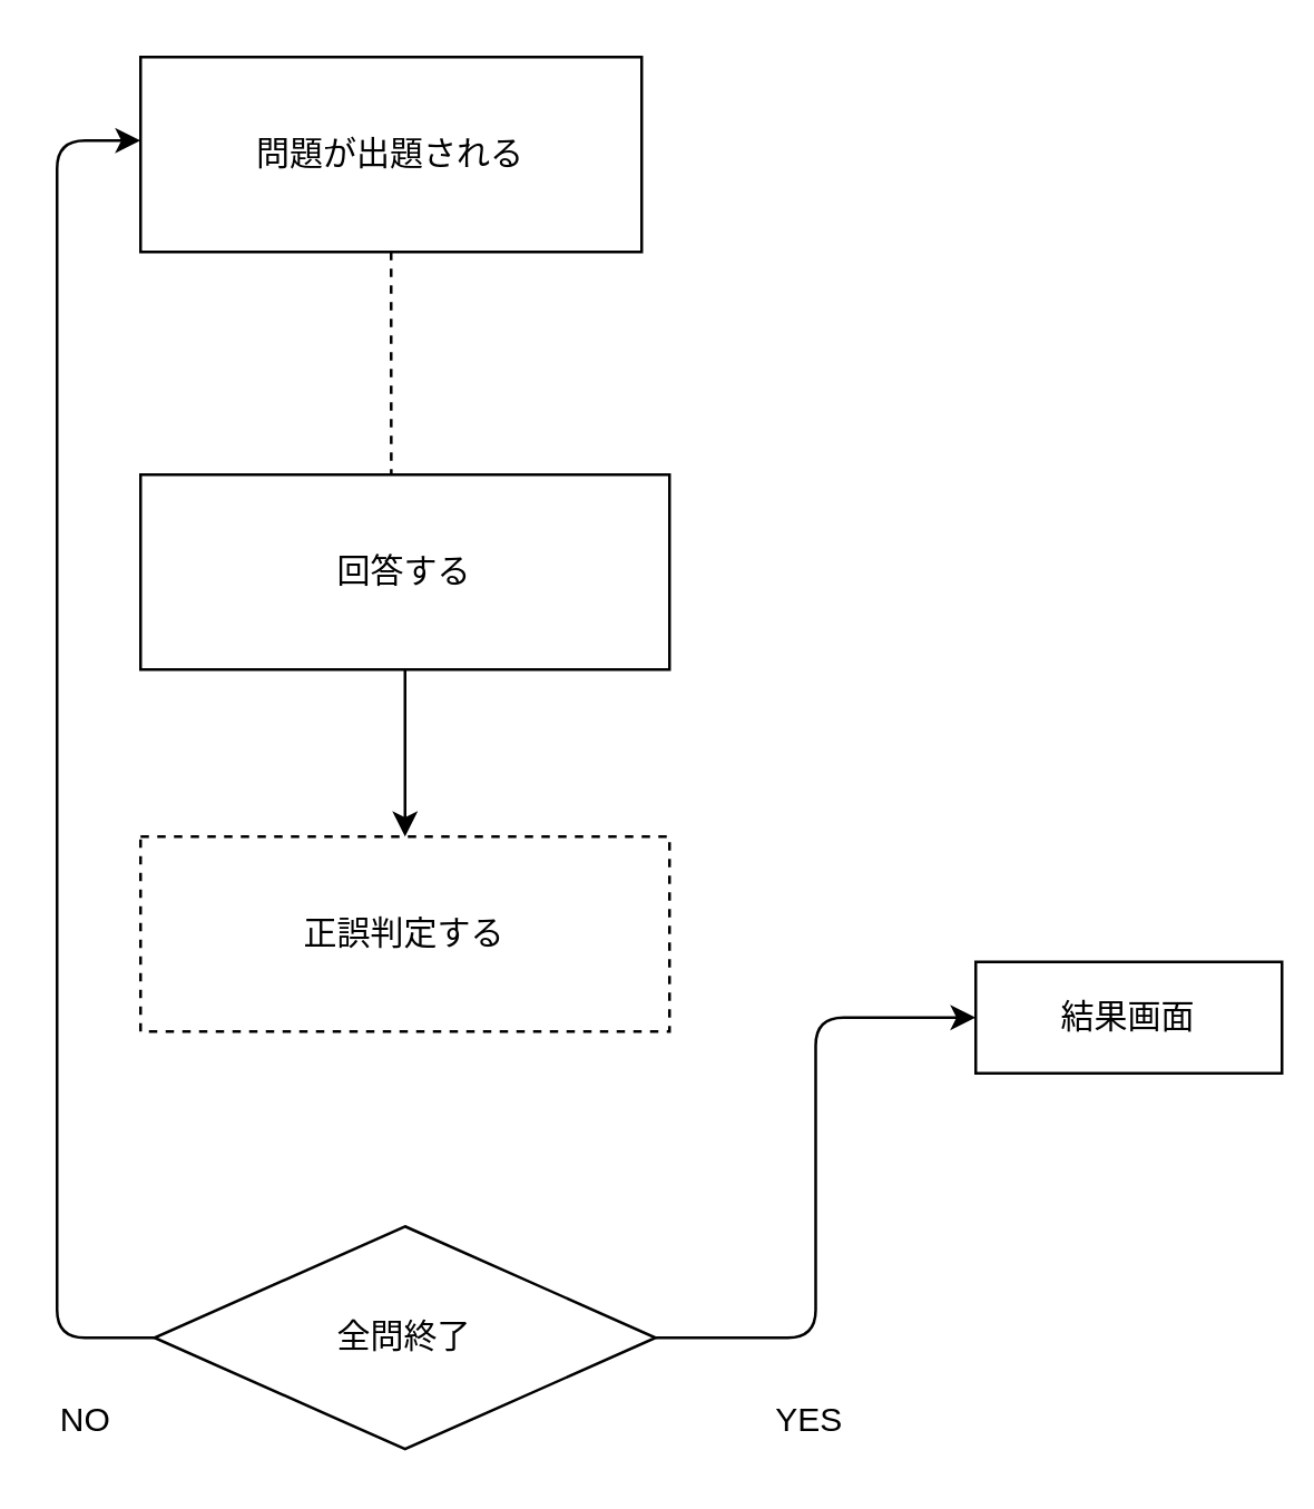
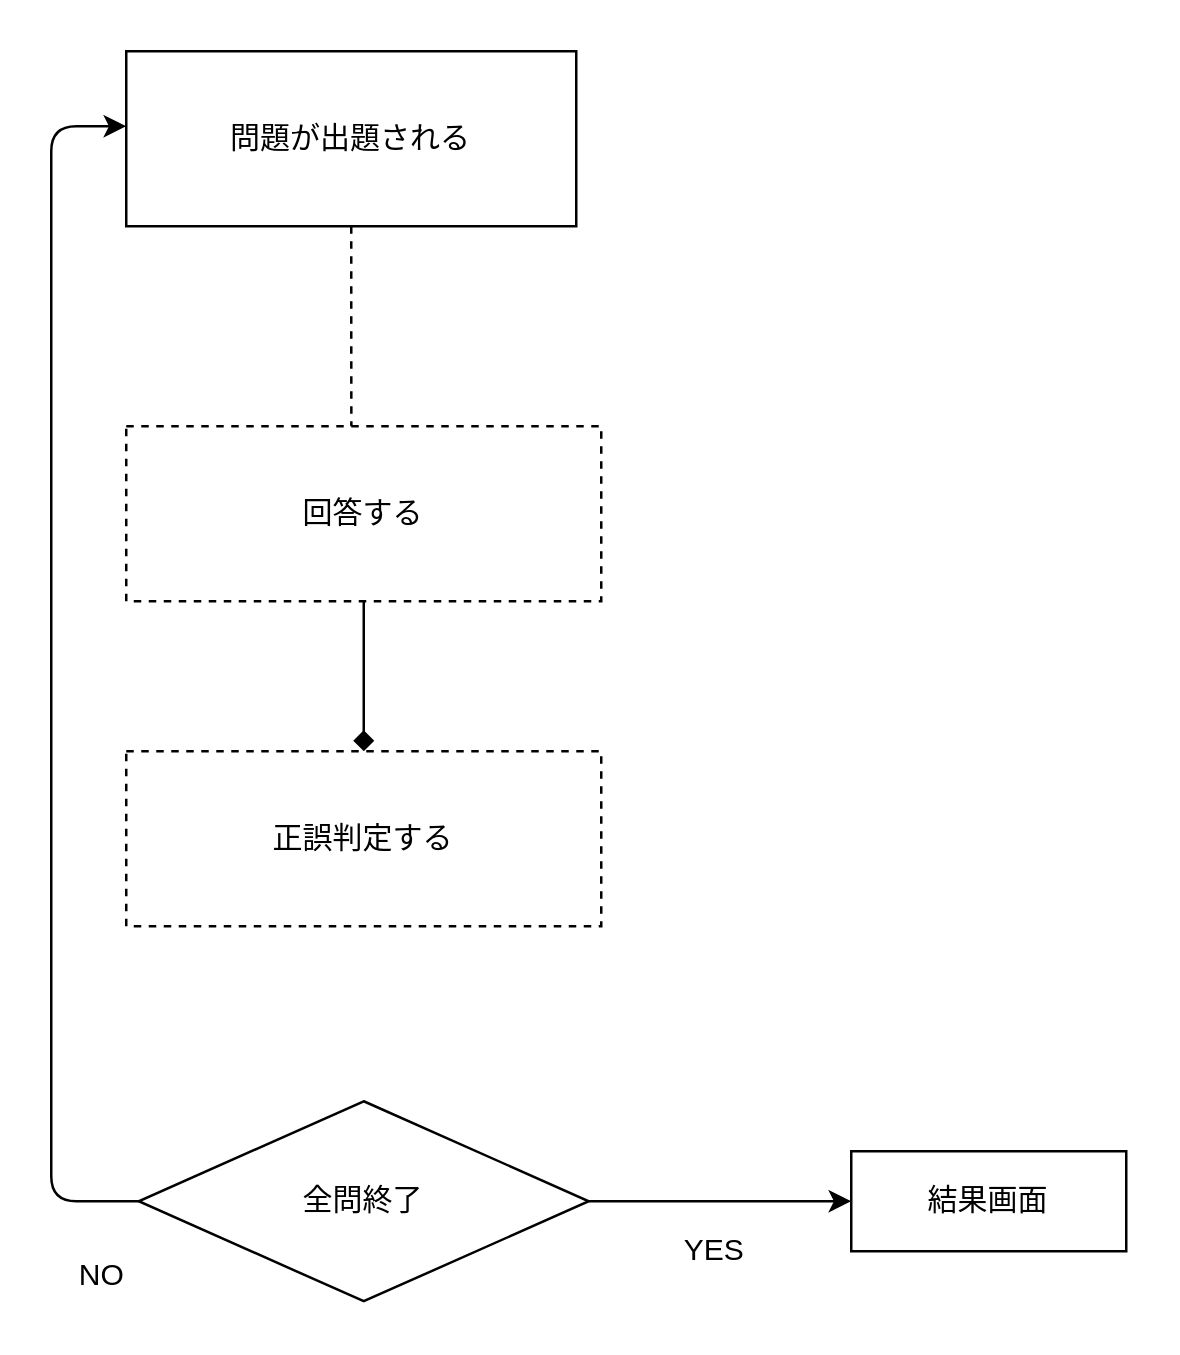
- <mxCell id="5" value="回答する" style="whiteSpace=wrap;html=1;align=center;" vertex="1" parent="1"><mxGeometry x="50" y="170" width="190" height="70" as="geometry" /></mxCell>
+ <mxCell id="5" value="回答する" style="whiteSpace=wrap;html=1;align=center;dashed=1;" vertex="1" parent="1"><mxGeometry x="50" y="170" width="190" height="70" as="geometry" /></mxCell>
- <mxCell id="4" style="edgeStyle=orthogonalEdgeStyle;html=1;entryX=0.5;entryY=0;entryDx=0;entryDy=0;" edge="1" parent="1" source="5" target="8"><mxGeometry relative="1" as="geometry" /></mxCell>
+ <mxCell id="4" style="edgeStyle=orthogonalEdgeStyle;html=1;entryX=0.5;entryY=0;entryDx=0;entryDy=0;endArrow=diamond;" edge="1" parent="1" source="5" target="8"><mxGeometry relative="1" as="geometry" /></mxCell>
- <mxCell id="10" value="結果画面" style="whiteSpace=wrap;html=1;align=center;" vertex="1" parent="1"><mxGeometry x="350" y="345" width="110" height="40" as="geometry" /></mxCell>
+ <mxCell id="10" value="結果画面" style="whiteSpace=wrap;html=1;align=center;" vertex="1" parent="1"><mxGeometry x="340" y="460" width="110" height="40" as="geometry" /></mxCell>
- <mxCell id="11" value="NO" style="text;html=1;align=center;verticalAlign=middle;resizable=0;points=[];autosize=1;strokeColor=none;fillColor=none;" vertex="1" parent="1"><mxGeometry x="15" y="500" width="30" height="20" as="geometry" /></mxCell>
+ <mxCell id="11" value="NO" style="text;html=1;align=center;verticalAlign=middle;resizable=0;points=[];autosize=1;strokeColor=none;fillColor=none;" vertex="1" parent="1"><mxGeometry x="25" y="500" width="30" height="20" as="geometry" /></mxCell>
- <mxCell id="12" value="YES" style="text;html=1;align=center;verticalAlign=middle;resizable=0;points=[];autosize=1;strokeColor=none;fillColor=none;" vertex="1" parent="1"><mxGeometry x="270" y="500" width="40" height="20" as="geometry" /></mxCell>
+ <mxCell id="12" value="YES" style="text;html=1;align=center;verticalAlign=middle;resizable=0;points=[];autosize=1;strokeColor=none;fillColor=none;" vertex="1" parent="1"><mxGeometry x="265" y="490" width="40" height="20" as="geometry" /></mxCell>
